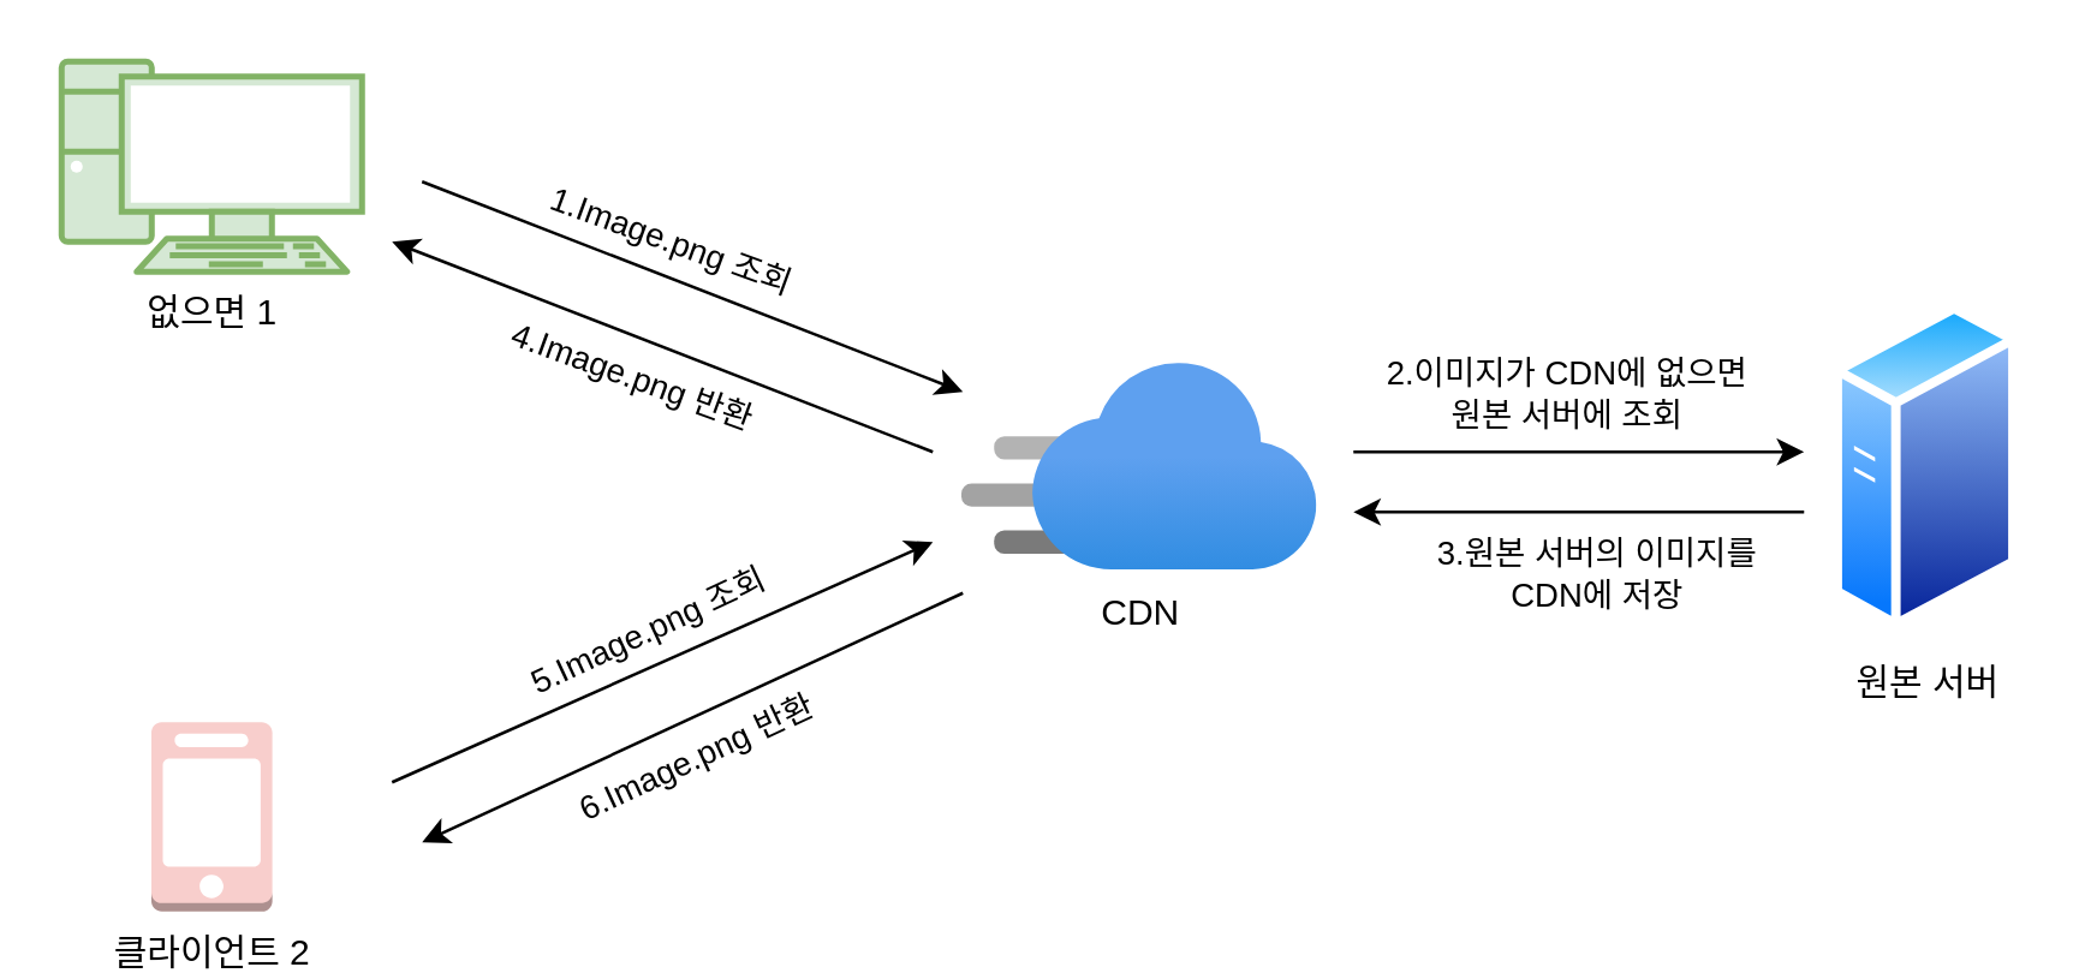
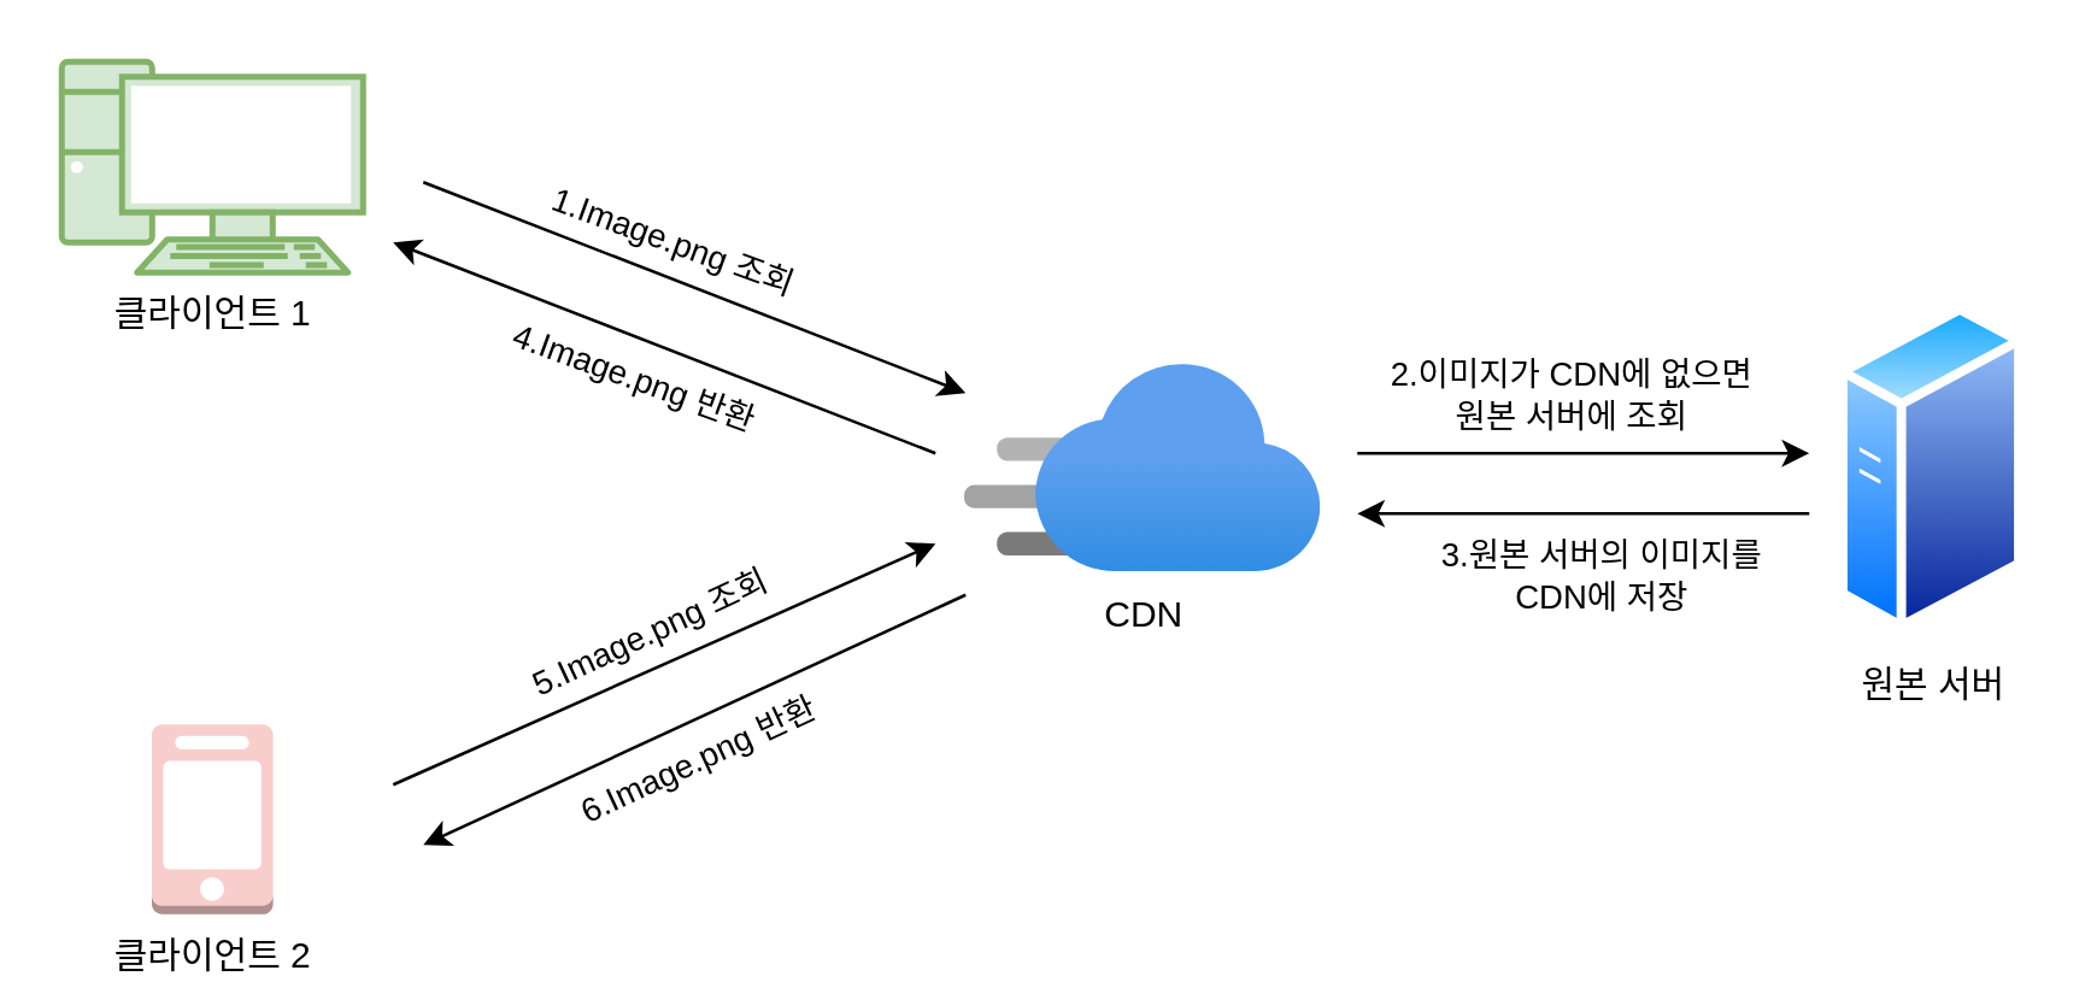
- <mxCell id="3" value="없으면 1" style="verticalAlign=top;verticalLabelPosition=bottom;labelPosition=center;align=center;html=1;outlineConnect=0;gradientDirection=north;strokeWidth=1;shape=mxgraph.networks.pc;fillColor=#d5e8d4;strokeColor=#82b366;" vertex="1" parent="1"><mxGeometry x="20.01" y="20" width="100" height="70" as="geometry" /></mxCell>
+ <mxCell id="3" value="클라이언트 1" style="verticalAlign=top;verticalLabelPosition=bottom;labelPosition=center;align=center;html=1;outlineConnect=0;gradientDirection=north;strokeWidth=1;shape=mxgraph.networks.pc;fillColor=#d5e8d4;strokeColor=#82b366;" vertex="1" parent="1"><mxGeometry x="20.01" y="20" width="100" height="70" as="geometry" /></mxCell>
